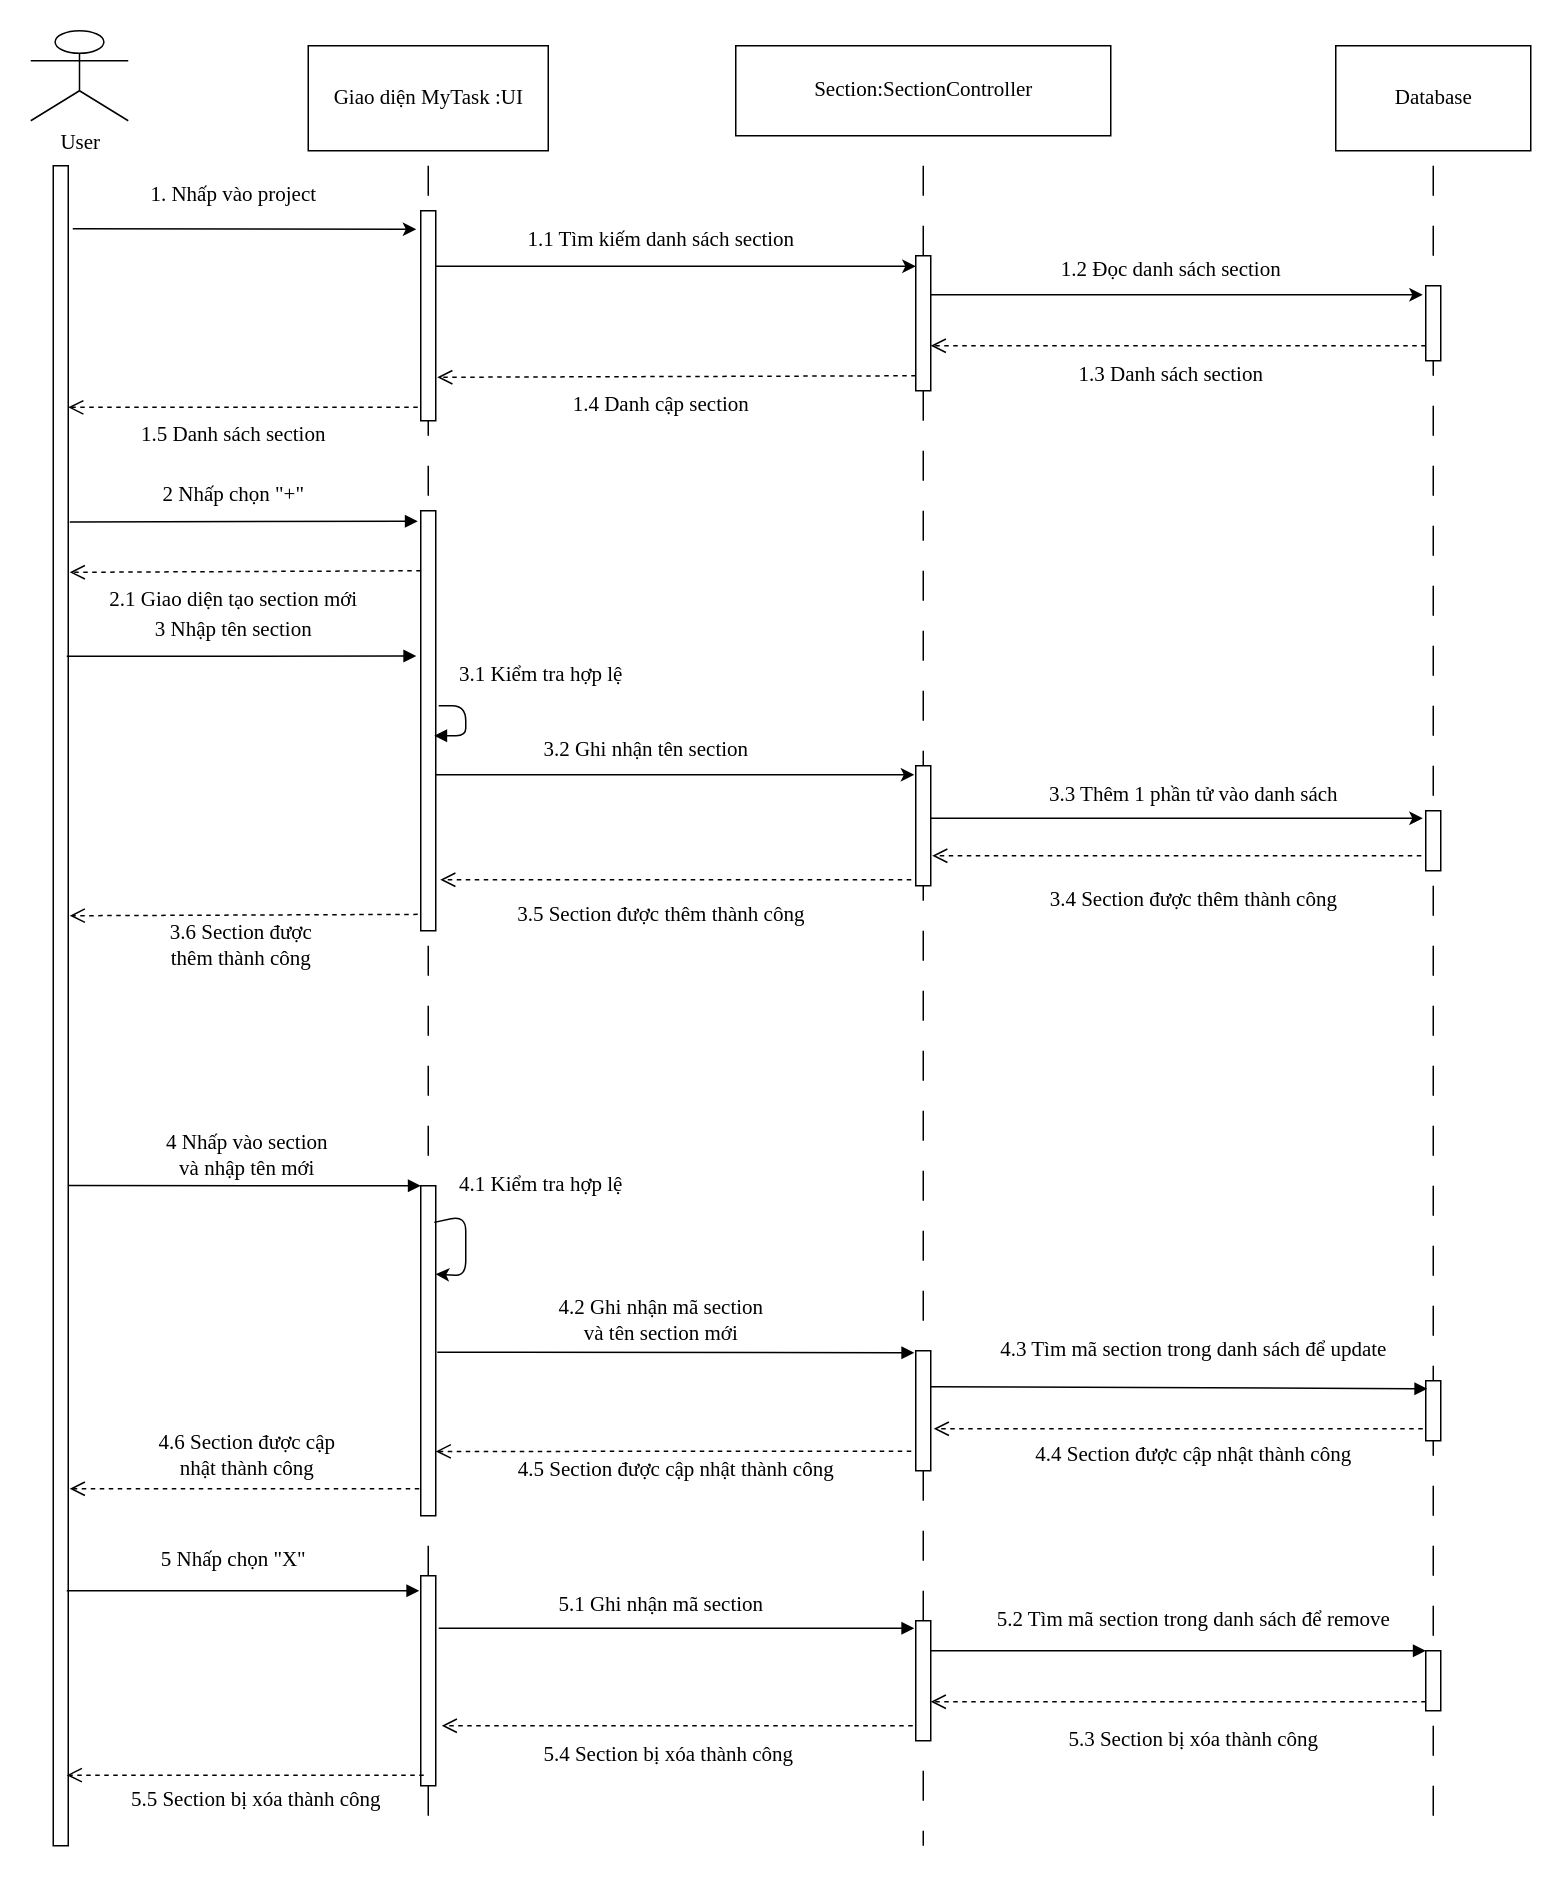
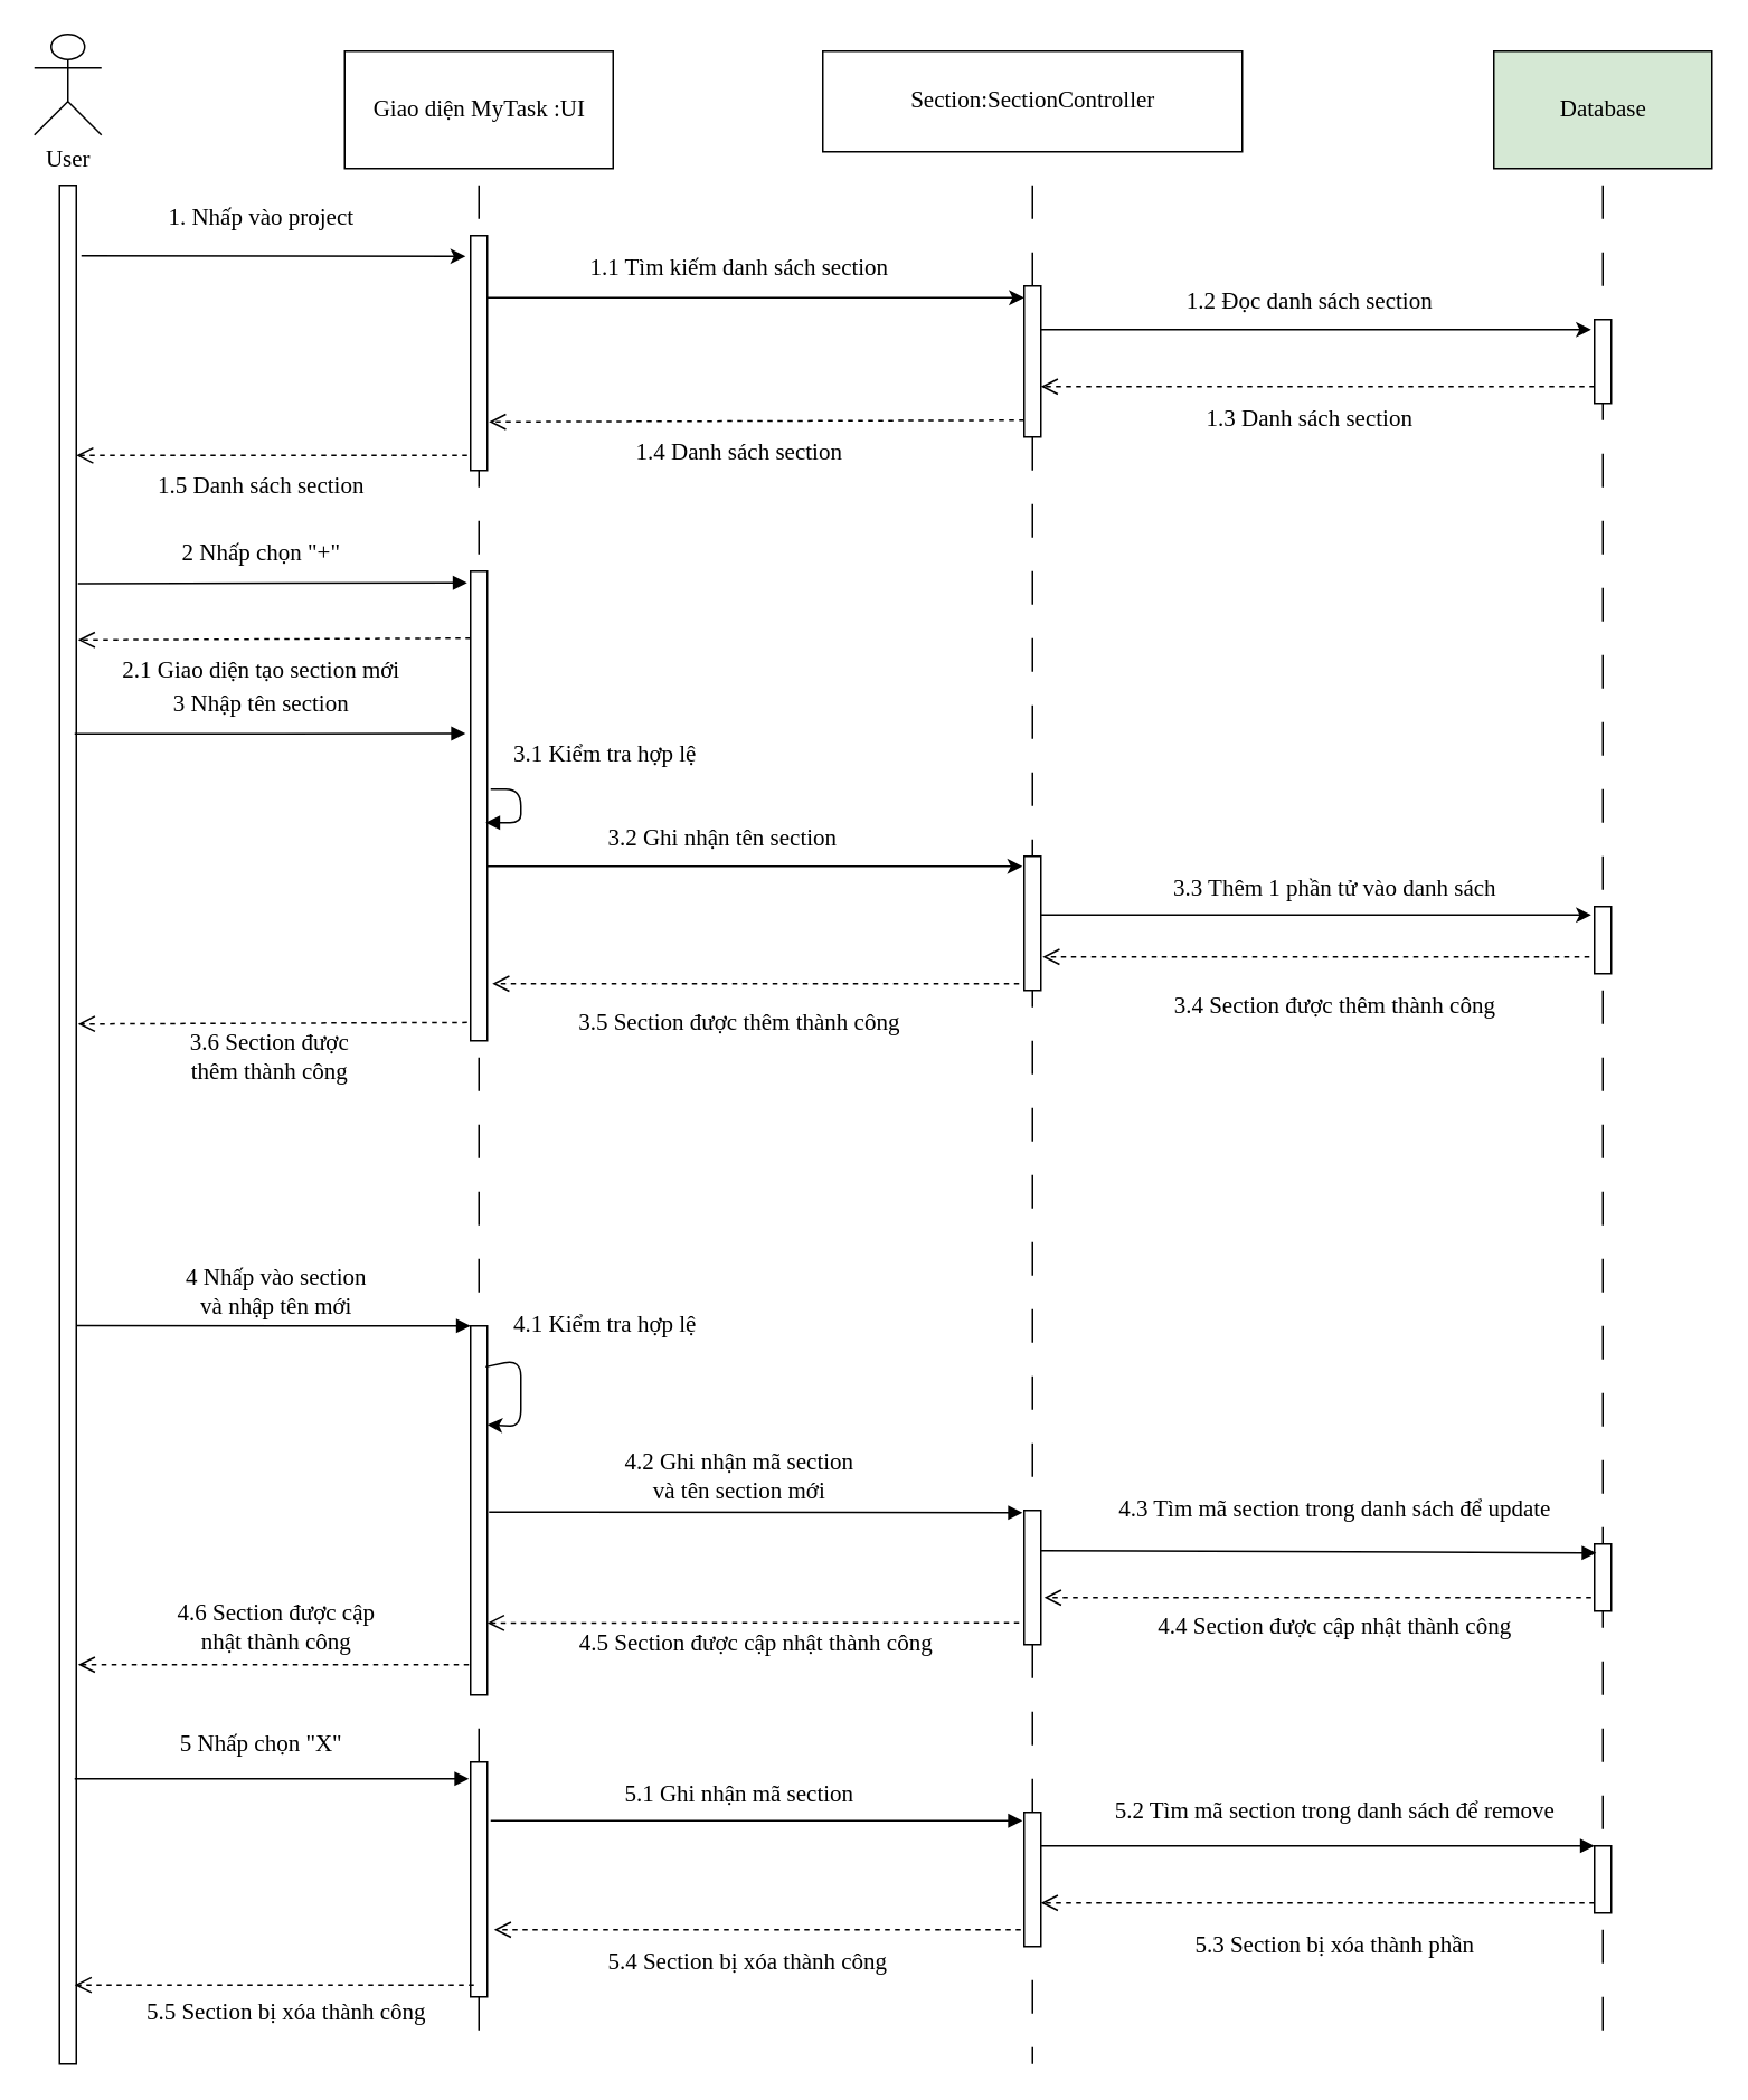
- <mxCell id="2" value="User" style="shape=umlActor;verticalLabelPosition=bottom;verticalAlign=top;html=1;outlineConnect=0;fontFamily=Verdana;fontSize=14;" parent="1" vertex="1"><mxGeometry x="20" y="20" width="65" height="60" as="geometry" /></mxCell>
+ <mxCell id="2" value="User" style="shape=umlActor;verticalLabelPosition=bottom;verticalAlign=top;html=1;outlineConnect=0;fontFamily=Verdana;fontSize=14;" parent="1" vertex="1"><mxGeometry x="20" y="20" width="40" height="60" as="geometry" /></mxCell>
- <mxCell id="6" value="Database" style="html=1;fontFamily=Verdana;fontSize=14;" parent="1" vertex="1"><mxGeometry x="890" y="30" width="130" height="70" as="geometry" /></mxCell>
+ <mxCell id="6" value="Database" style="html=1;fontFamily=Verdana;fontSize=14;fillColor=#d5e8d4;" parent="1" vertex="1"><mxGeometry x="890" y="30" width="130" height="70" as="geometry" /></mxCell>
- <mxCell id="20" value="1.4 Danh cập section" style="text;html=1;align=center;verticalAlign=middle;resizable=0;points=[];autosize=1;fontFamily=Verdana;fontSize=14;" parent="1" vertex="1"><mxGeometry x="355" y="260" width="170" height="20" as="geometry" /></mxCell>
+ <mxCell id="20" value="1.4 Danh sách section" style="text;html=1;align=center;verticalAlign=middle;resizable=0;points=[];autosize=1;fontFamily=Verdana;fontSize=14;" parent="1" vertex="1"><mxGeometry x="355" y="260" width="170" height="20" as="geometry" /></mxCell>
- <mxCell id="74" value="5.3 Section bị xóa thành công" style="text;html=1;align=center;verticalAlign=middle;resizable=0;points=[];autosize=1;fontFamily=Verdana;fontSize=14;" parent="1" vertex="1"><mxGeometry x="680" y="1150" width="230" height="20" as="geometry" /></mxCell>
+ <mxCell id="74" value="5.3 Section bị xóa thành phần" style="text;html=1;align=center;verticalAlign=middle;resizable=0;points=[];autosize=1;fontFamily=Verdana;fontSize=14;" parent="1" vertex="1"><mxGeometry x="680" y="1150" width="230" height="20" as="geometry" /></mxCell>
